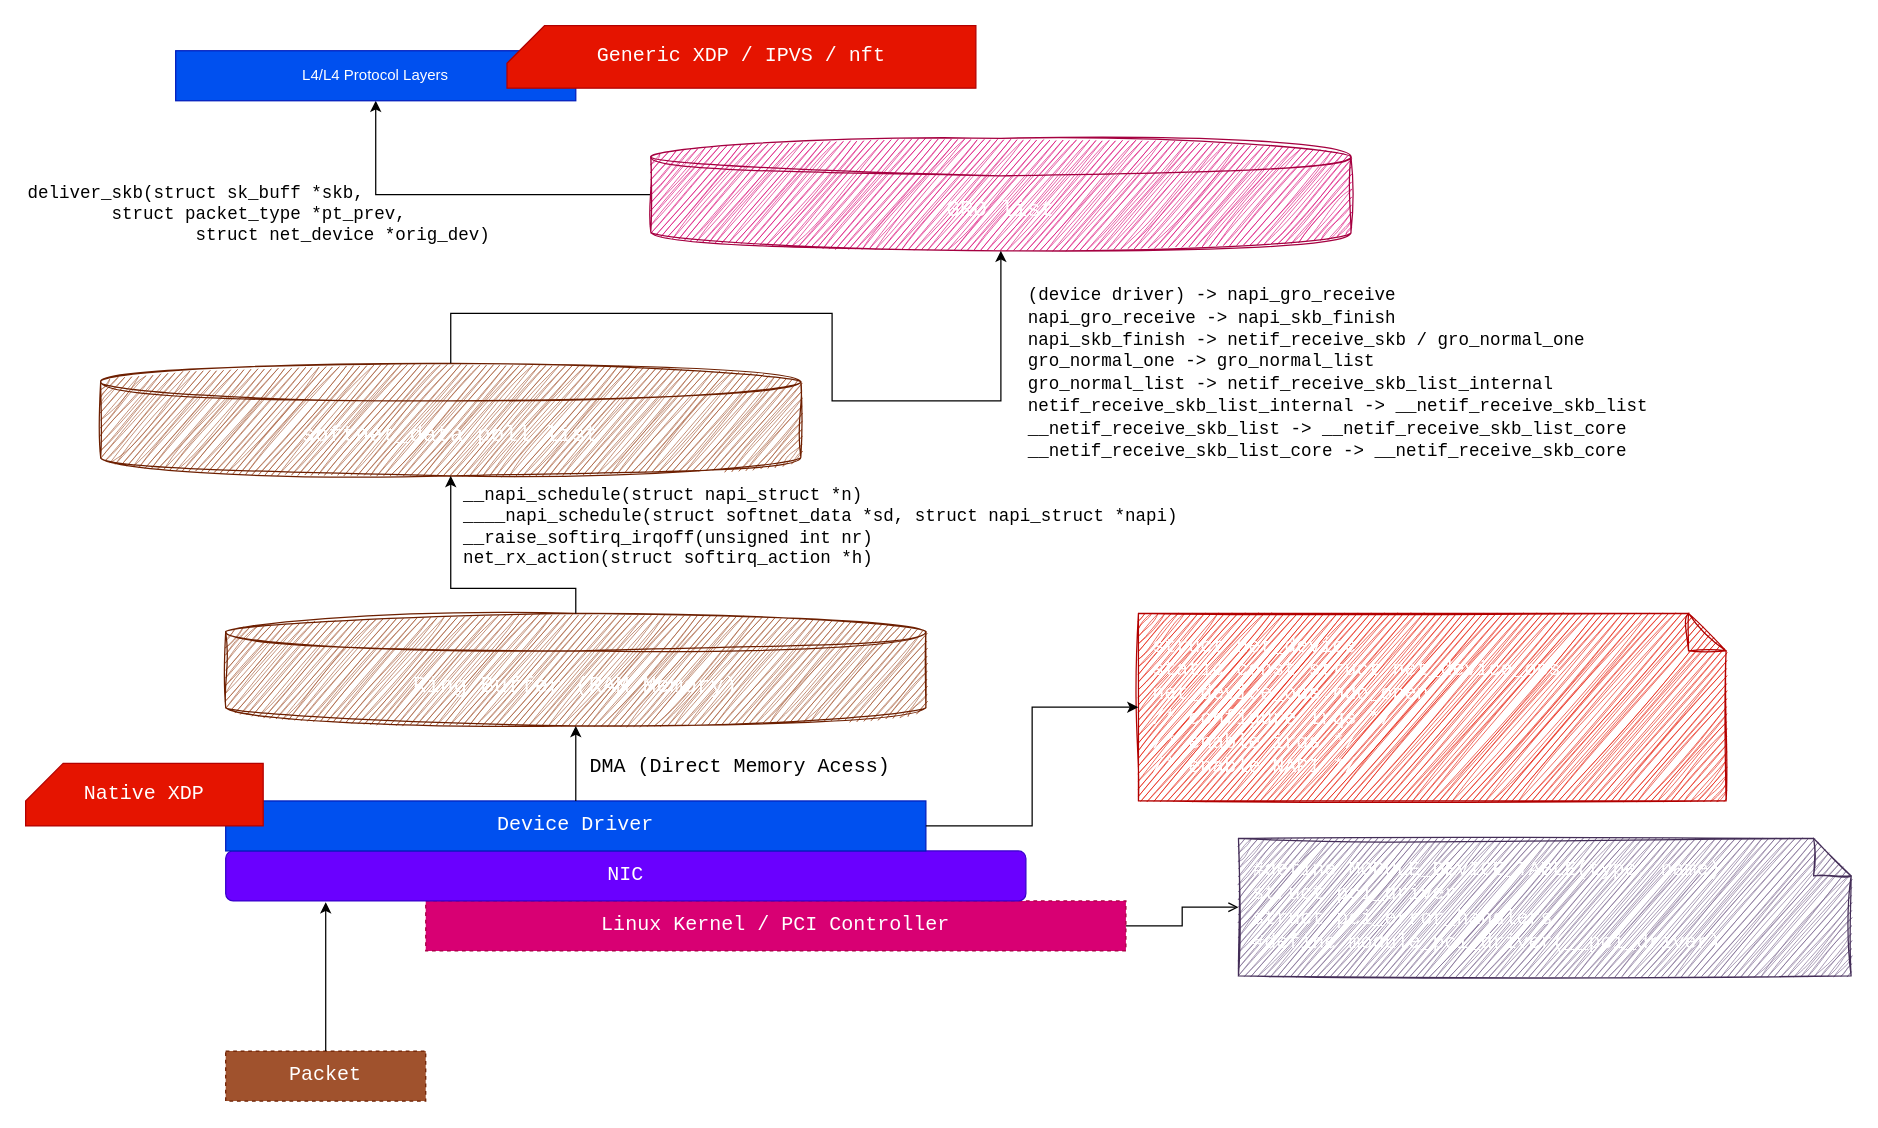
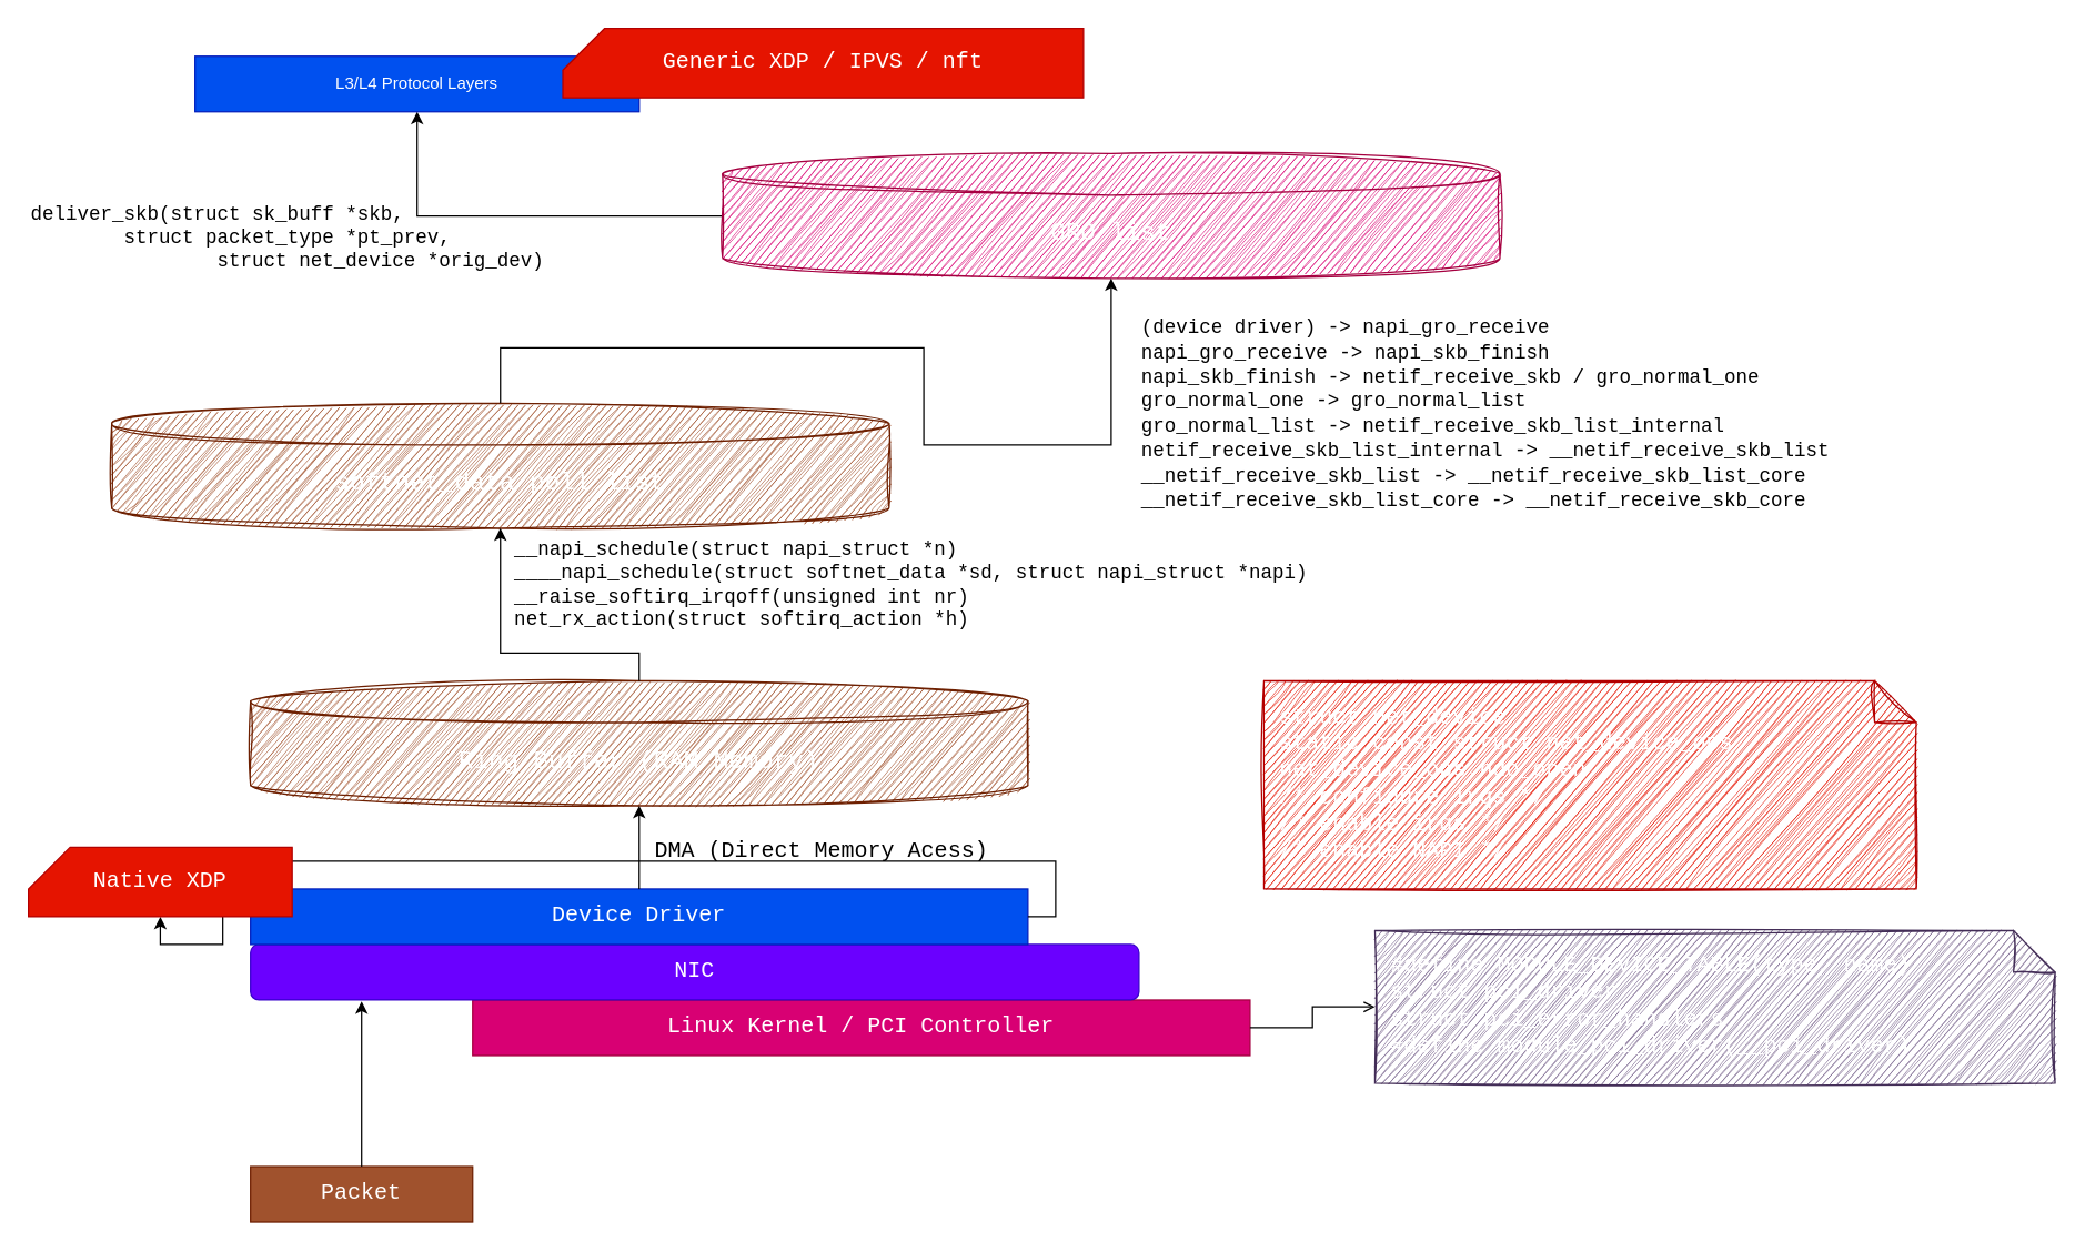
- <mxCell id="22" value="&lt;div&gt;L4/L4 Protocol Layers&lt;/div&gt;" style="rounded=0;whiteSpace=wrap;html=1;fillColor=#0050ef;fontColor=#ffffff;strokeColor=#001DBC;" vertex="1" parent="1"><mxGeometry x="140" y="40" width="320" height="40" as="geometry" /></mxCell>
+ <mxCell id="22" value="&lt;div&gt;L3/L4 Protocol Layers&lt;/div&gt;" style="rounded=0;whiteSpace=wrap;html=1;fillColor=#0050ef;fontColor=#ffffff;strokeColor=#001DBC;" vertex="1" parent="1"><mxGeometry x="140" y="40" width="320" height="40" as="geometry" /></mxCell>
- <mxCell id="13" style="edgeStyle=orthogonalEdgeStyle;rounded=0;orthogonalLoop=1;jettySize=auto;html=1;exitX=1;exitY=0.5;exitDx=0;exitDy=0;entryX=0;entryY=0.5;entryDx=0;entryDy=0;entryPerimeter=0;" edge="1" parent="1" source="4" target="5"><mxGeometry relative="1" as="geometry" /></mxCell>
+ <mxCell id="13" style="edgeStyle=orthogonalEdgeStyle;rounded=0;orthogonalLoop=1;jettySize=auto;html=1;exitX=1;exitY=0.5;exitDx=0;exitDy=0;" edge="1" parent="1" source="4" target="23"><mxGeometry relative="1" as="geometry" /></mxCell>
- <mxCell id="2" value="Linux Kernel / PCI Controller" style="rounded=0;whiteSpace=wrap;html=1;fillColor=#d80073;strokeColor=#A50040;fontColor=#ffffff;fontFamily=Courier New;fontSize=16;dashed=1;" vertex="1" parent="1"><mxGeometry x="340" y="720" width="560" height="40" as="geometry" /></mxCell>
+ <mxCell id="2" value="Linux Kernel / PCI Controller" style="rounded=0;whiteSpace=wrap;html=1;fillColor=#d80073;strokeColor=#A50040;fontColor=#ffffff;fontFamily=Courier New;fontSize=16;" vertex="1" parent="1"><mxGeometry x="340" y="720" width="560" height="40" as="geometry" /></mxCell>
- <mxCell id="8" value="Packet" style="rounded=0;whiteSpace=wrap;html=1;fontFamily=Courier New;fontSize=16;fillColor=#a0522d;fontColor=#ffffff;strokeColor=#6D1F00;dashed=1;" vertex="1" parent="1"><mxGeometry x="180" y="840" width="160" height="40" as="geometry" /></mxCell>
+ <mxCell id="8" value="Packet" style="rounded=0;whiteSpace=wrap;html=1;fontFamily=Courier New;fontSize=16;fillColor=#a0522d;fontColor=#ffffff;strokeColor=#6D1F00;" vertex="1" parent="1"><mxGeometry x="180" y="840" width="160" height="40" as="geometry" /></mxCell>
